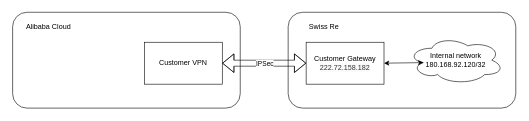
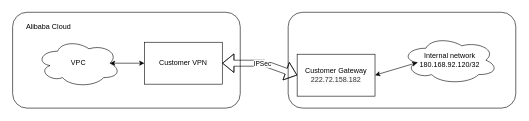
- <mxCell id="13" value="Swiss Re" style="text;html=1;strokeColor=none;fillColor=none;align=center;verticalAlign=middle;whiteSpace=wrap;rounded=0;" vertex="1" parent="1"><mxGeometry x="510" y="30" width="60" height="30" as="geometry" /></mxCell>
- <mxCell id="7" value="Internal network&lt;br&gt;180.168.92.120/32" style="ellipse;shape=cloud;whiteSpace=wrap;html=1;" vertex="1" parent="1"><mxGeometry x="680" y="60" width="160" height="80" as="geometry" /></mxCell>
+ <mxCell id="7" value="Internal network&lt;br&gt;180.168.92.120/32" style="ellipse;shape=cloud;whiteSpace=wrap;html=1;" vertex="1" parent="1"><mxGeometry x="670" y="60" width="160" height="80" as="geometry" /></mxCell>
+ <mxCell id="6" value="VPC" style="ellipse;shape=cloud;whiteSpace=wrap;html=1;" vertex="1" parent="1"><mxGeometry x="60" y="65" width="140" height="80" as="geometry" /></mxCell>
+ <mxCell id="8" value="" style="endArrow=classic;startArrow=classic;html=1;rounded=0;entryX=0;entryY=0.5;entryDx=0;entryDy=0;exitX=0.875;exitY=0.5;exitDx=0;exitDy=0;exitPerimeter=0;" edge="1" parent="1" source="6" target="4"><mxGeometry width="50" height="50" relative="1" as="geometry"><mxPoint x="160" y="220" as="sourcePoint" /><mxPoint x="210" y="170" as="targetPoint" /></mxGeometry></mxCell>
- <mxCell id="5" value="Customer Gateway&lt;br&gt;&lt;span style=&quot;color: rgb(51 , 51 , 51) ; font-family: , &amp;#34;blinkmacsystemfont&amp;#34; , &amp;#34;segoe ui&amp;#34; , &amp;#34;pingfang sc&amp;#34; , &amp;#34;hiragino sans gb&amp;#34; , &amp;#34;microsoft yahei&amp;#34; , &amp;#34;helvetica neue&amp;#34; , &amp;#34;helvetica&amp;#34; , &amp;#34;arial&amp;#34; , sans-serif ; background-color: rgb(250 , 250 , 250)&quot;&gt;222.72.158.182&lt;/span&gt;" style="rounded=0;whiteSpace=wrap;html=1;" vertex="1" parent="1"><mxGeometry x="510" y="70" width="130" height="70" as="geometry" /></mxCell>
+ <mxCell id="5" value="Customer Gateway&lt;br&gt;&lt;span style=&quot;color: rgb(51 , 51 , 51) ; font-family: , &amp;#34;blinkmacsystemfont&amp;#34; , &amp;#34;segoe ui&amp;#34; , &amp;#34;pingfang sc&amp;#34; , &amp;#34;hiragino sans gb&amp;#34; , &amp;#34;microsoft yahei&amp;#34; , &amp;#34;helvetica neue&amp;#34; , &amp;#34;helvetica&amp;#34; , &amp;#34;arial&amp;#34; , sans-serif ; background-color: rgb(250 , 250 , 250)&quot;&gt;222.72.158.182&lt;/span&gt;" style="rounded=0;whiteSpace=wrap;html=1;" vertex="1" parent="1"><mxGeometry x="495" y="90" width="130" height="70" as="geometry" /></mxCell>
